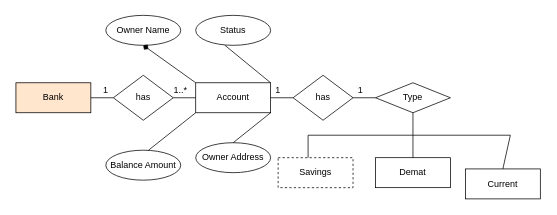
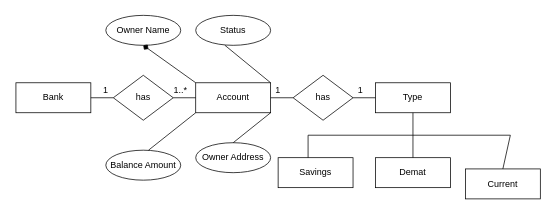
- <mxCell id="3" value="Bank" style="whiteSpace=wrap;html=1;align=center;fillColor=#ffe6cc;" vertex="1" parent="1"><mxGeometry x="20" y="110" width="100" height="40" as="geometry" /></mxCell>
+ <mxCell id="3" value="Bank" style="whiteSpace=wrap;html=1;align=center;" vertex="1" parent="1"><mxGeometry x="20" y="110" width="100" height="40" as="geometry" /></mxCell>
- <mxCell id="6" value="Type" style="rhombus;whiteSpace=wrap;html=1;align=center;" vertex="1" parent="1"><mxGeometry x="500" y="110" width="100" height="40" as="geometry" /></mxCell>
+ <mxCell id="6" value="Type" style="whiteSpace=wrap;html=1;align=center;" vertex="1" parent="1"><mxGeometry x="500" y="110" width="100" height="40" as="geometry" /></mxCell>
- <mxCell id="9" value="Savings" style="whiteSpace=wrap;html=1;align=center;dashed=1;" vertex="1" parent="1"><mxGeometry x="370" y="210" width="100" height="40" as="geometry" /></mxCell>
+ <mxCell id="9" value="Savings" style="whiteSpace=wrap;html=1;align=center;" vertex="1" parent="1"><mxGeometry x="370" y="210" width="100" height="40" as="geometry" /></mxCell>
